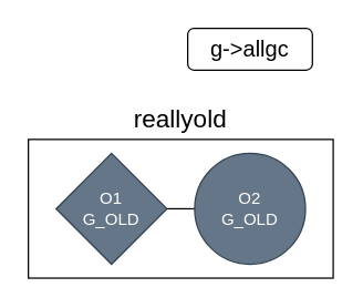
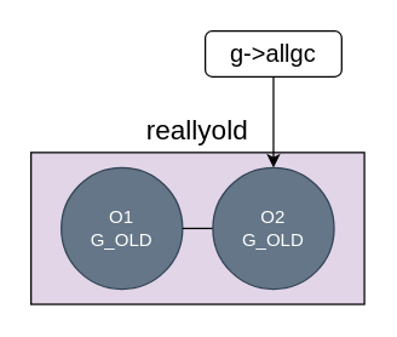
+ <mxCell id="6" style="edgeStyle=orthogonalEdgeStyle;rounded=0;orthogonalLoop=1;jettySize=auto;html=1;exitX=0.5;exitY=1;exitDx=0;exitDy=0;entryX=0.5;entryY=0;entryDx=0;entryDy=0;" edge="1" parent="1" source="7" target="5"><mxGeometry relative="1" as="geometry" /></mxCell>
- <mxCell id="3" value="O1&lt;br&gt;G_OLD" style="rhombus;whiteSpace=wrap;html=1;aspect=fixed;fillColor=#647687;fontColor=#ffffff;strokeColor=#314354;" vertex="1" parent="1"><mxGeometry x="40" y="110" width="80" height="80" as="geometry" /></mxCell>
+ <mxCell id="3" value="O1&lt;br&gt;G_OLD" style="ellipse;whiteSpace=wrap;html=1;aspect=fixed;fillColor=#647687;fontColor=#ffffff;strokeColor=#314354;" vertex="1" parent="1"><mxGeometry x="40" y="110" width="80" height="80" as="geometry" /></mxCell>
- <mxCell id="2" value="&lt;font style=&quot;font-size: 18px;&quot;&gt;reallyold&lt;/font&gt;" style="rounded=0;whiteSpace=wrap;html=1;labelPosition=center;verticalLabelPosition=top;align=center;verticalAlign=bottom;" vertex="1" parent="1"><mxGeometry x="20" y="100" width="220" height="100" as="geometry" /></mxCell>
+ <mxCell id="2" value="&lt;font style=&quot;font-size: 18px;&quot;&gt;reallyold&lt;/font&gt;" style="rounded=0;whiteSpace=wrap;html=1;labelPosition=center;verticalLabelPosition=top;align=center;verticalAlign=bottom;fillColor=#e1d5e7;" vertex="1" parent="1"><mxGeometry x="20" y="100" width="220" height="100" as="geometry" /></mxCell>
